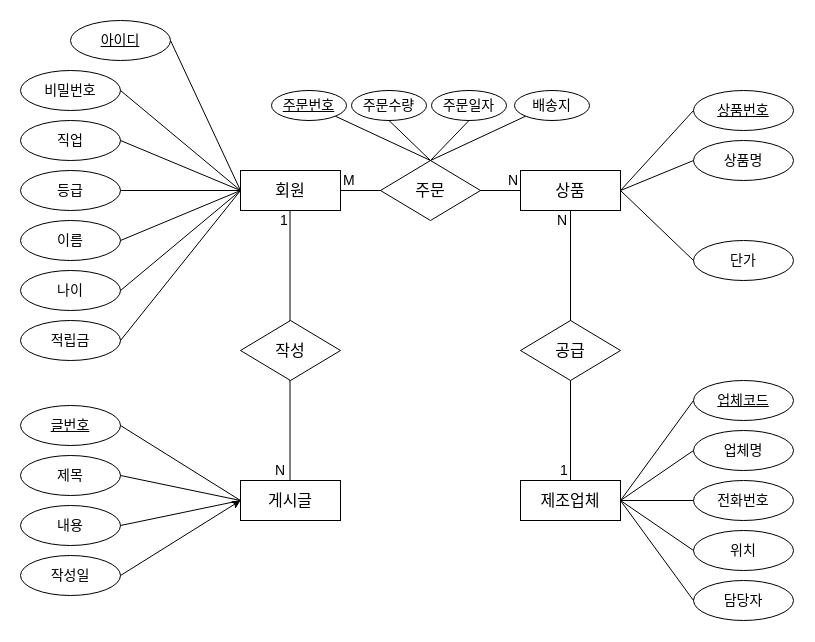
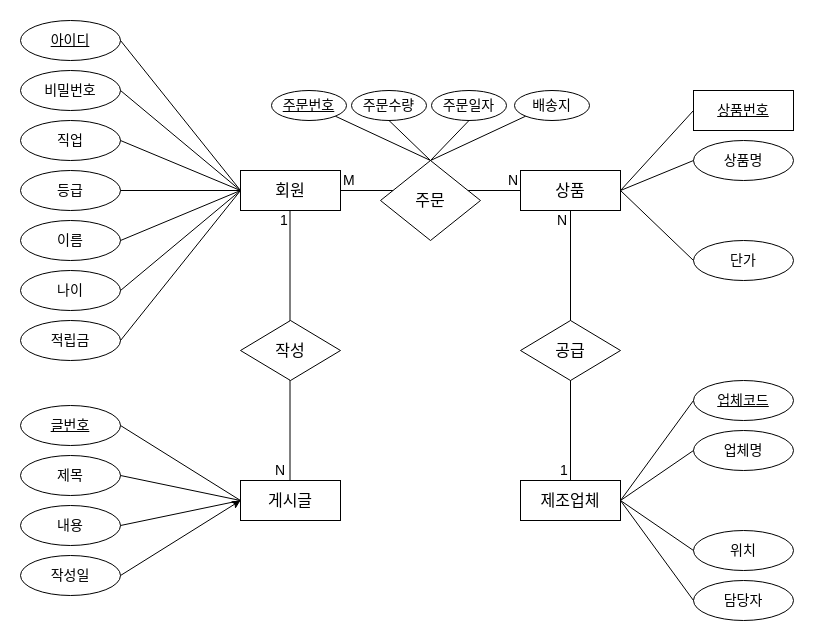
- <mxCell id="4" value="아이디" style="ellipse;whiteSpace=wrap;html=1;align=center;fontStyle=4;fontSize=14;" parent="1" vertex="1"><mxGeometry x="70" y="20" width="100" height="40" as="geometry" /></mxCell>
+ <mxCell id="4" value="아이디" style="ellipse;whiteSpace=wrap;html=1;align=center;fontStyle=4;fontSize=14;" parent="1" vertex="1"><mxGeometry x="20" y="20" width="100" height="40" as="geometry" /></mxCell>
- <mxCell id="18" value="상품번호" style="ellipse;whiteSpace=wrap;html=1;align=center;fontStyle=4;fontSize=14;" parent="1" vertex="1"><mxGeometry x="693" y="90" width="100" height="40" as="geometry" /></mxCell>
+ <mxCell id="18" value="상품번호" style="whiteSpace=wrap;html=1;align=center;fontStyle=4;fontSize=14;rounded=0;" parent="1" vertex="1"><mxGeometry x="693" y="90" width="100" height="40" as="geometry" /></mxCell>
- <mxCell id="47" value="주문" style="shape=rhombus;perimeter=rhombusPerimeter;whiteSpace=wrap;html=1;align=center;fontSize=16;" parent="1" vertex="1"><mxGeometry x="380" y="160" width="100" height="60" as="geometry" /></mxCell>
+ <mxCell id="47" value="주문" style="shape=rhombus;perimeter=rhombusPerimeter;whiteSpace=wrap;html=1;align=center;fontSize=16;" parent="1" vertex="1"><mxGeometry x="380" y="160" width="100" height="80" as="geometry" /></mxCell>
- <mxCell id="31" value="" style="endArrow=none;html=1;rounded=0;entryX=0;entryY=0.5;entryDx=0;entryDy=0;exitX=1;exitY=0.5;exitDx=0;exitDy=0;fontSize=14;" parent="1" source="24" target="27" edge="1"><mxGeometry relative="1" as="geometry"><mxPoint x="590" y="430" as="sourcePoint" /><mxPoint x="590" y="450" as="targetPoint" /></mxGeometry></mxCell>
- <mxCell id="27" value="전화번호" style="ellipse;whiteSpace=wrap;html=1;align=center;fontSize=14;" parent="1" vertex="1"><mxGeometry x="693" y="480" width="100" height="40" as="geometry" /></mxCell>
